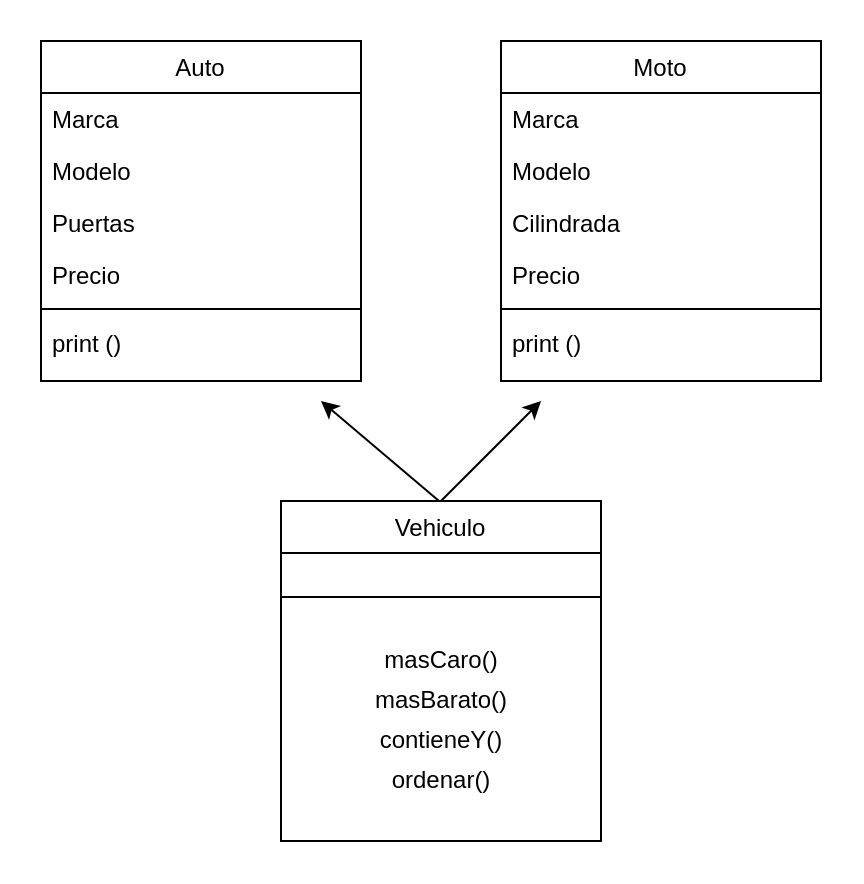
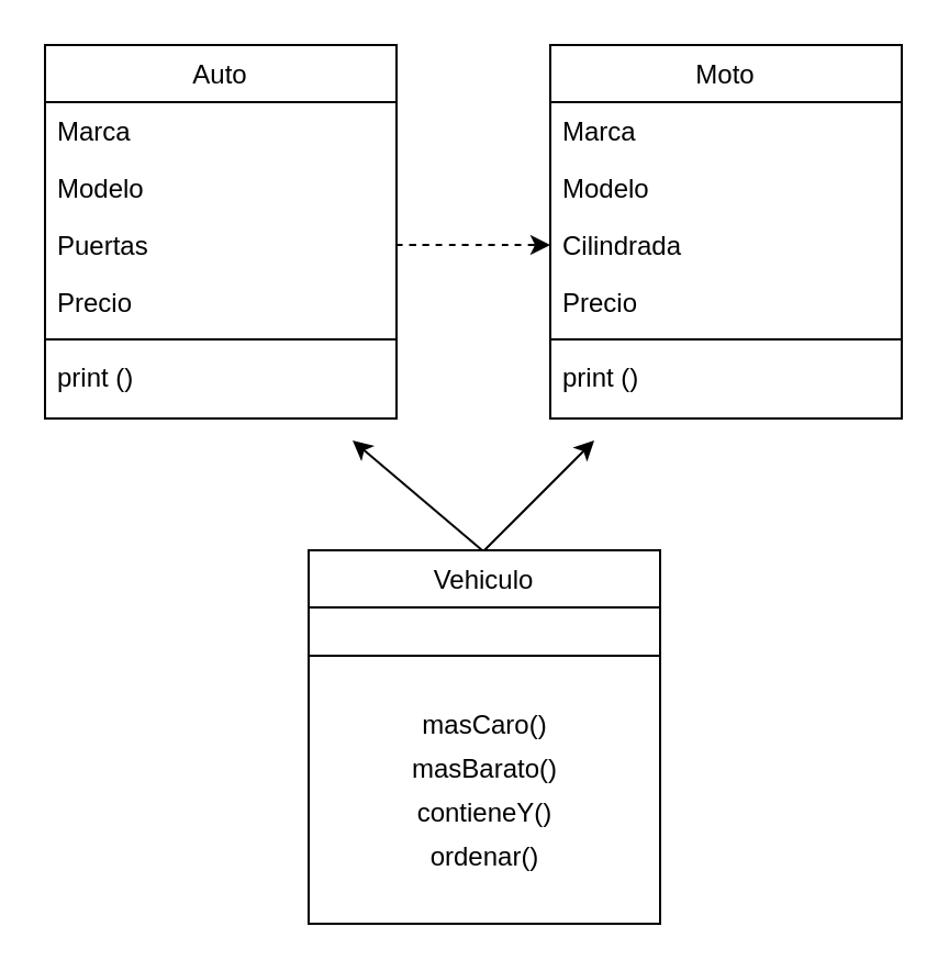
+ <mxCell id="16" style="edgeStyle=orthogonalEdgeStyle;orthogonalLoop=1;jettySize=auto;html=1;exitX=1;exitY=0.5;exitDx=0;exitDy=0;entryX=0;entryY=0.5;entryDx=0;entryDy=0;curved=1;dashed=1;" edge="1" parent="1" source="5" target="12"><mxGeometry relative="1" as="geometry" /></mxCell>
